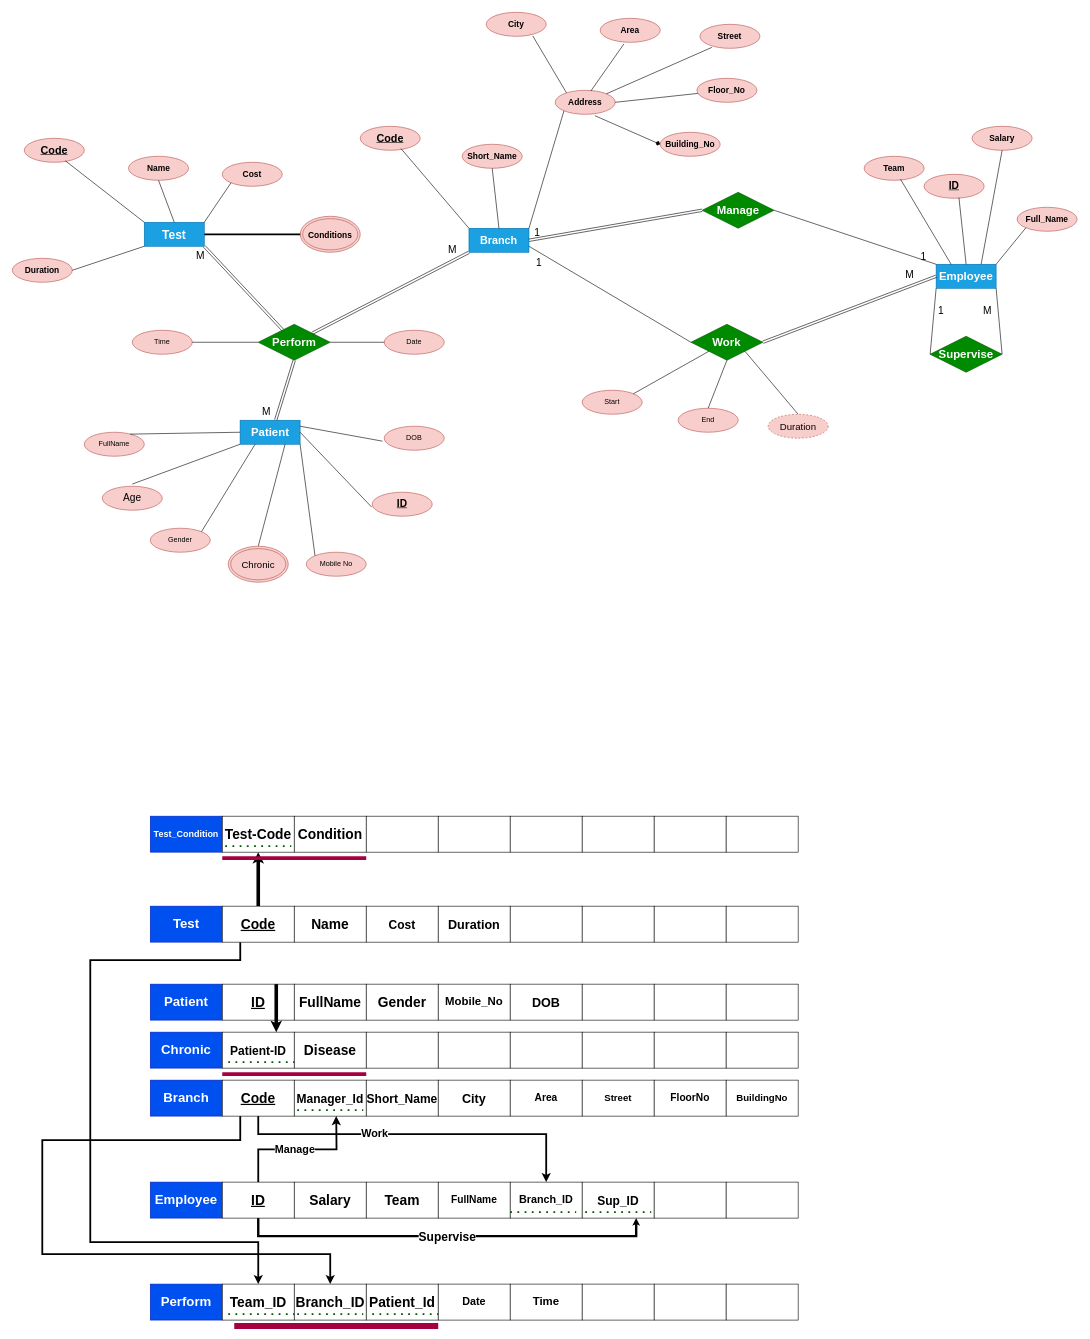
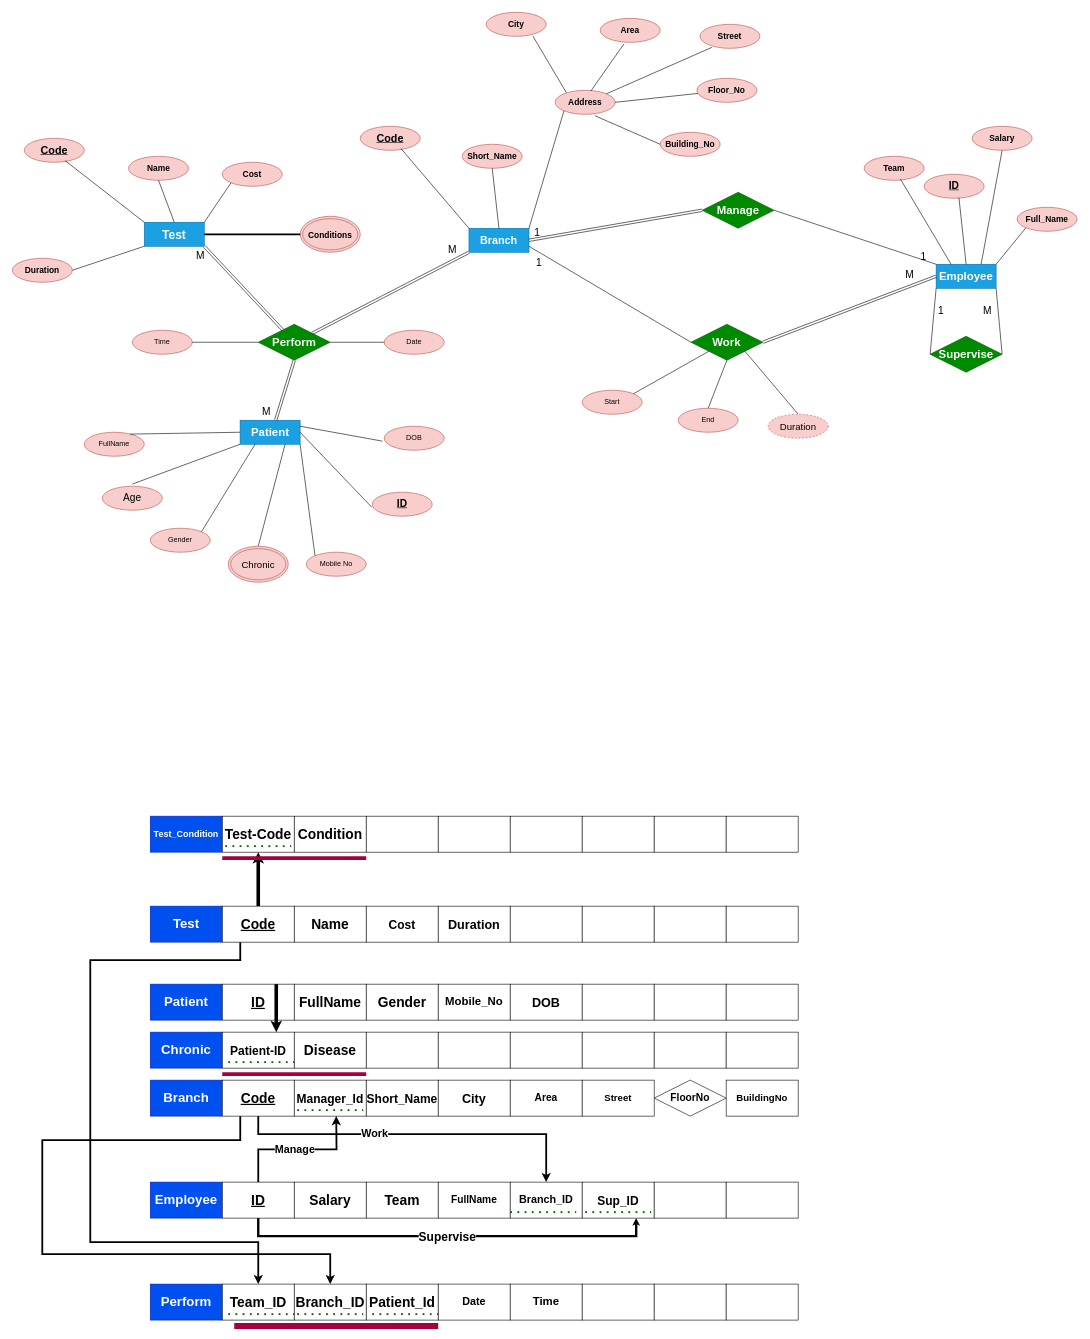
- <mxCell id="88" value="" style="endArrow=diamond;html=1;rounded=0;fontSize=14;exitX=0.662;exitY=1.059;exitDx=0;exitDy=0;exitPerimeter=0;entryX=0;entryY=0.5;entryDx=0;entryDy=0;" parent="1" source="5" target="85" edge="1"><mxGeometry relative="1" as="geometry"><mxPoint x="1151.25" y="330" as="sourcePoint" /><mxPoint x="1311.25" y="330" as="targetPoint" /></mxGeometry></mxCell>
+ <mxCell id="88" value="" style="endArrow=none;html=1;rounded=0;fontSize=14;exitX=0.662;exitY=1.059;exitDx=0;exitDy=0;exitPerimeter=0;entryX=0;entryY=0.5;entryDx=0;entryDy=0;" parent="1" source="5" target="85" edge="1"><mxGeometry relative="1" as="geometry"><mxPoint x="1151.25" y="330" as="sourcePoint" /><mxPoint x="1311.25" y="330" as="targetPoint" /></mxGeometry></mxCell>
- <mxCell id="54" value="&lt;b&gt;&lt;font style=&quot;font-size: 17px;&quot;&gt;FloorNo&lt;/font&gt;&lt;/b&gt;" style="rounded=0;whiteSpace=wrap;html=1;" parent="1" vertex="1"><mxGeometry x="1090" y="1800" width="120" height="60" as="geometry" /></mxCell>
+ <mxCell id="54" value="&lt;b&gt;&lt;font style=&quot;font-size: 17px;&quot;&gt;FloorNo&lt;/font&gt;&lt;/b&gt;" style="rhombus;whiteSpace=wrap;html=1;" parent="1" vertex="1"><mxGeometry x="1090" y="1800" width="120" height="60" as="geometry" /></mxCell>
